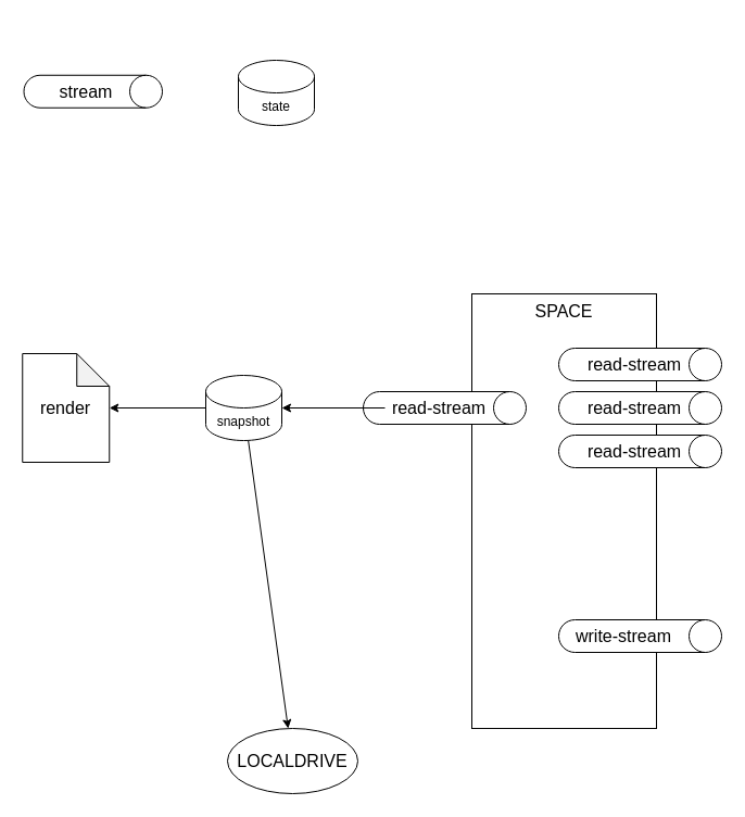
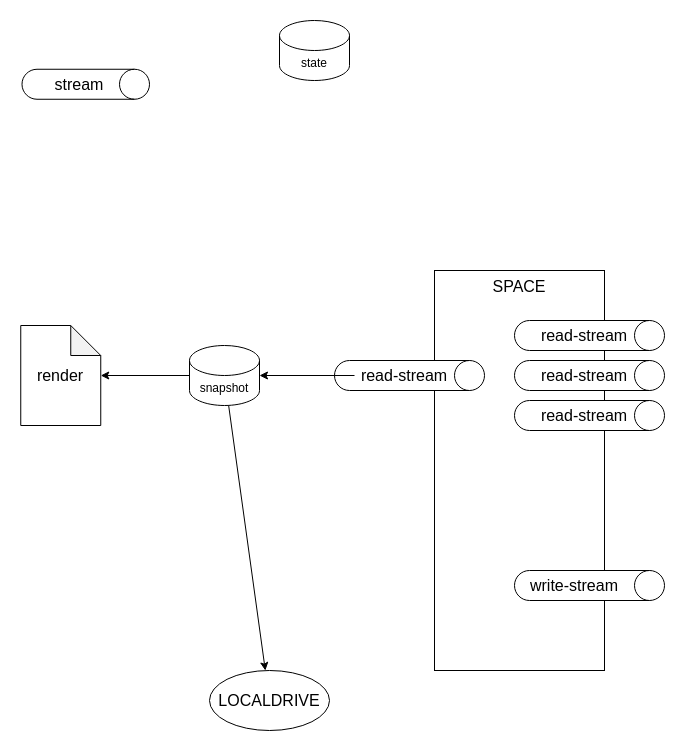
- <mxCell id="2" value="state" style="shape=cylinder3;whiteSpace=wrap;html=1;boundedLbl=1;backgroundOutline=1;size=15;" vertex="1" parent="1"><mxGeometry x="219" y="55" width="70" height="60" as="geometry" /></mxCell>
+ <mxCell id="2" value="state" style="shape=cylinder3;whiteSpace=wrap;html=1;boundedLbl=1;backgroundOutline=1;size=15;" vertex="1" parent="1"><mxGeometry x="279" y="20" width="70" height="60" as="geometry" /></mxCell>
